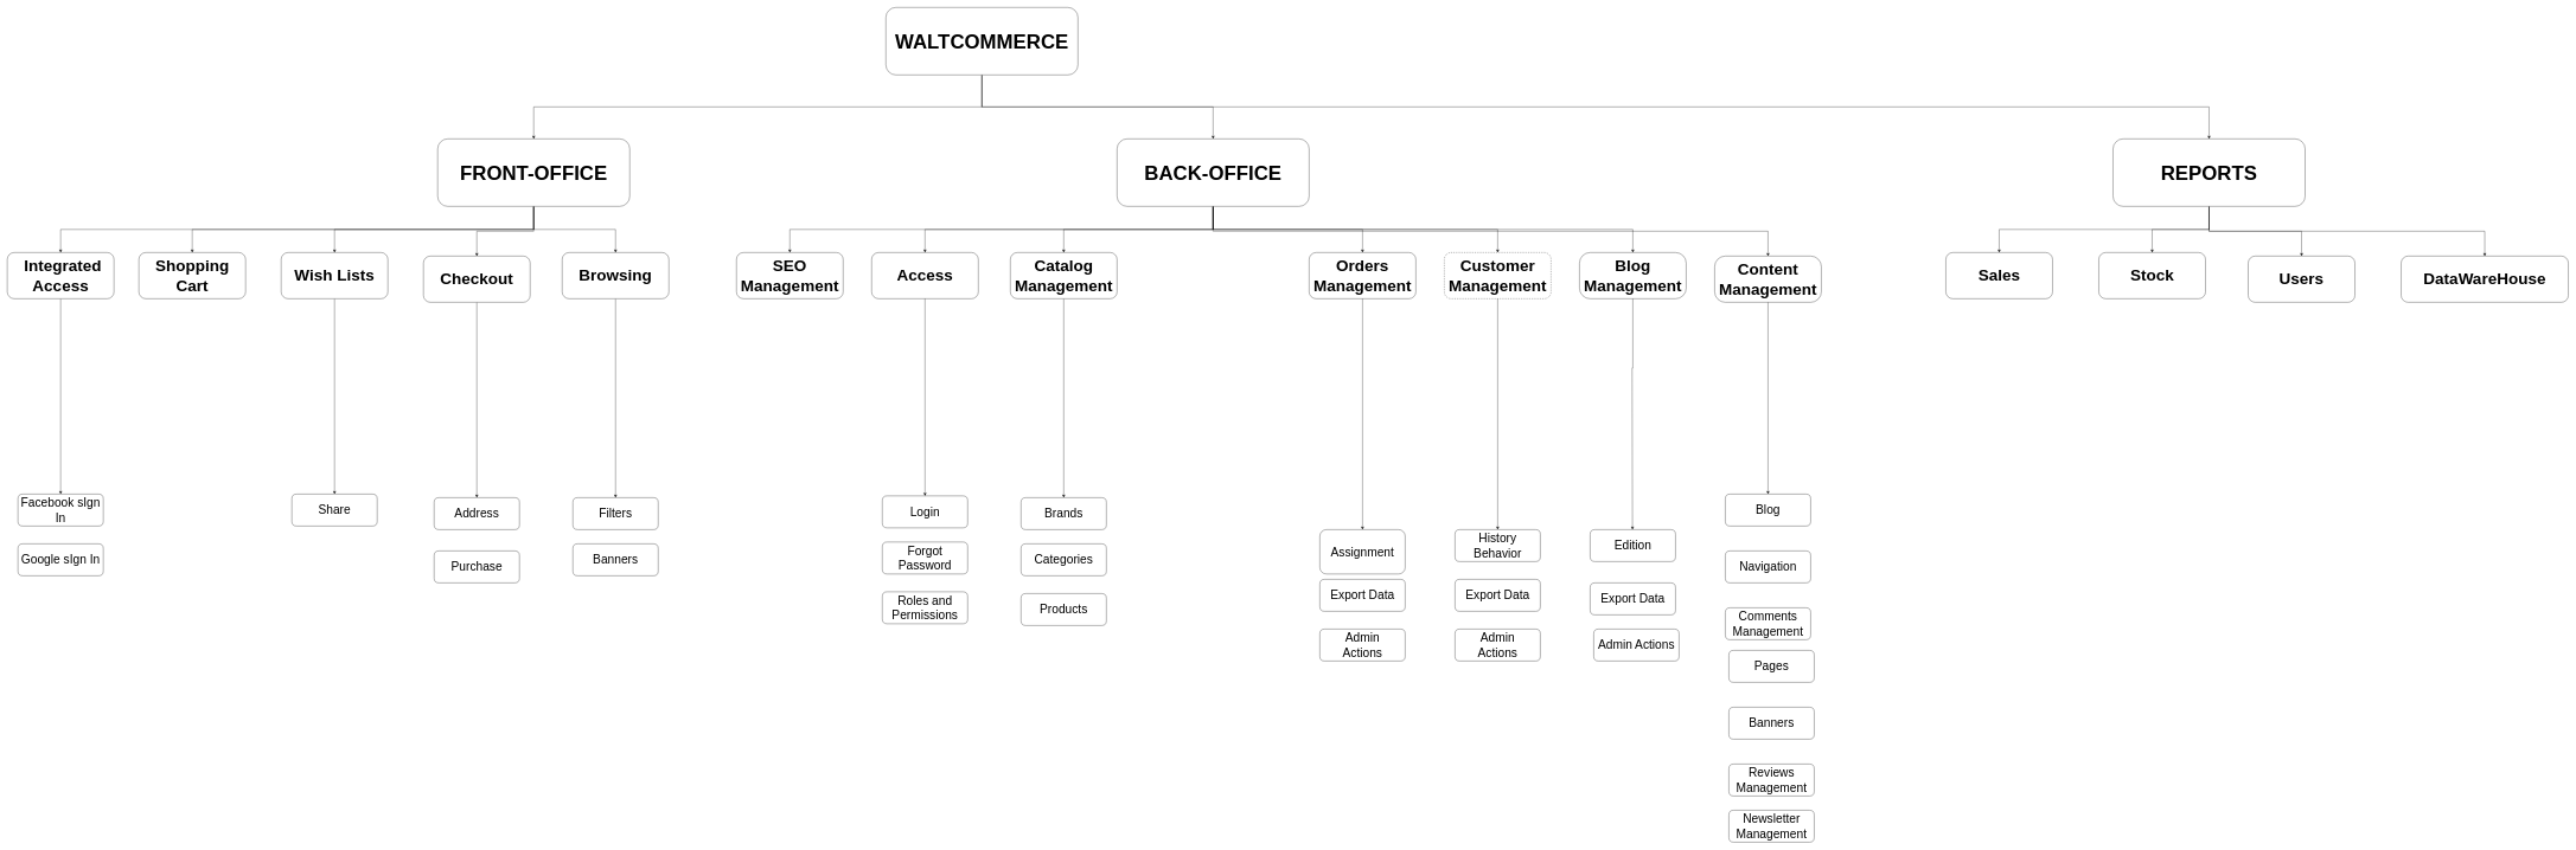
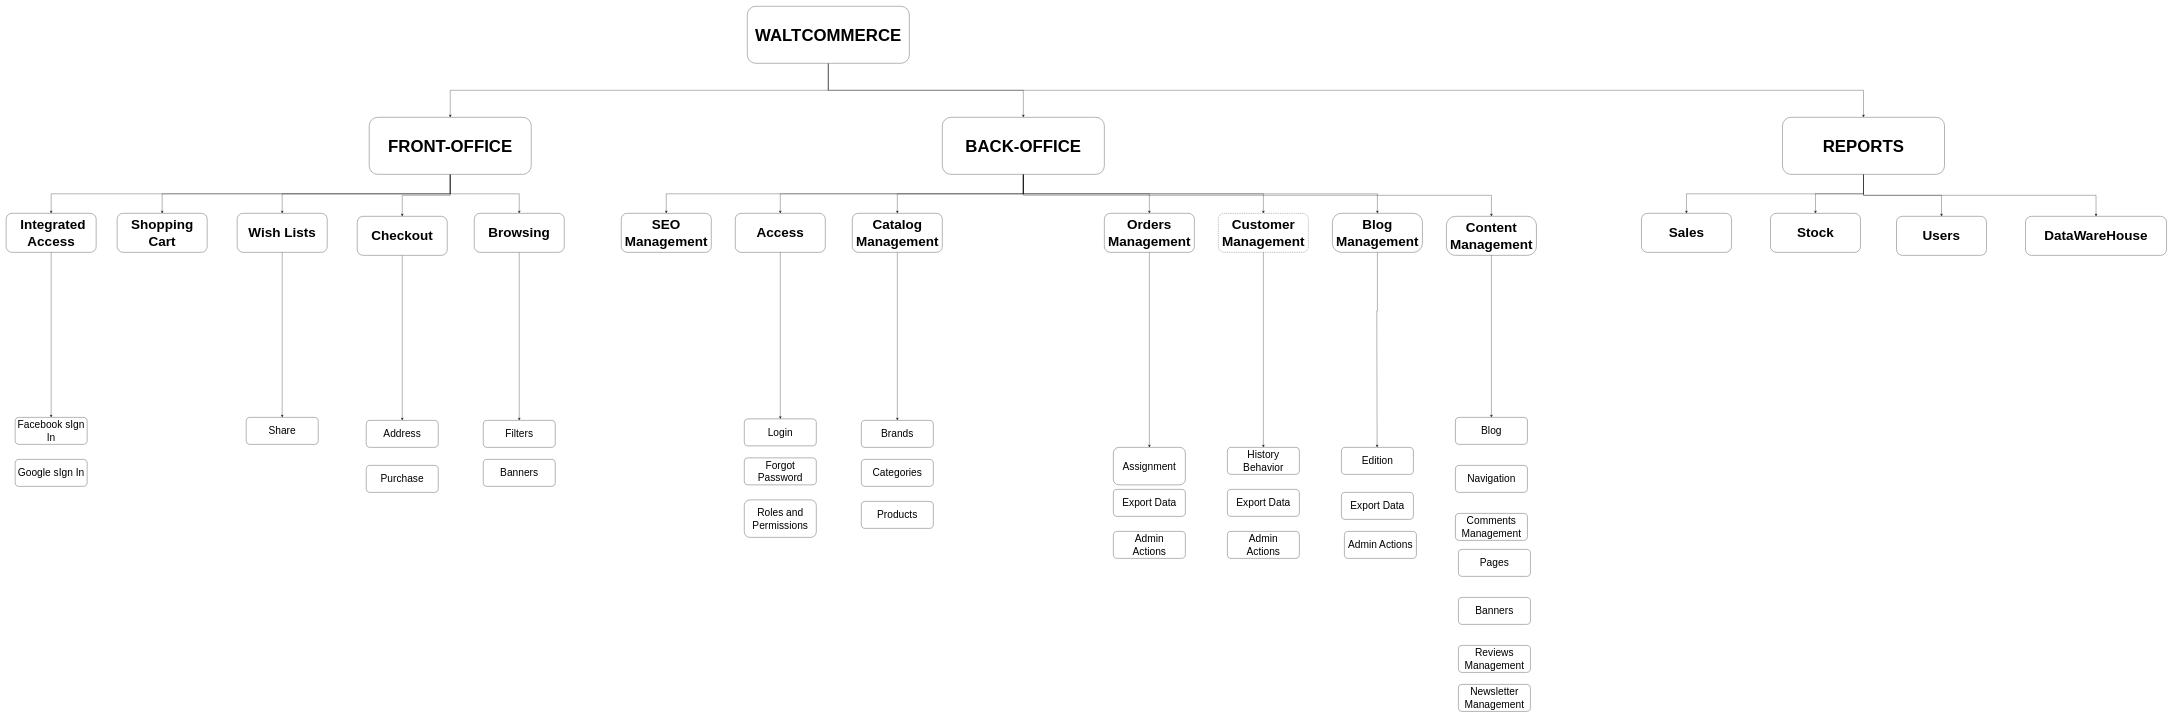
- <mxCell id="61" value="Roles and Permissions" style="rounded=1;whiteSpace=wrap;html=1;fontSize=34;fontStyle=0" parent="1" vertex="1"><mxGeometry x="2480" y="1665" width="240" height="90" as="geometry" /></mxCell>
+ <mxCell id="61" value="Roles and Permissions" style="rounded=1;whiteSpace=wrap;html=1;fontSize=34;fontStyle=0" parent="1" vertex="1"><mxGeometry x="2480" y="1665" width="240" height="125" as="geometry" /></mxCell>
